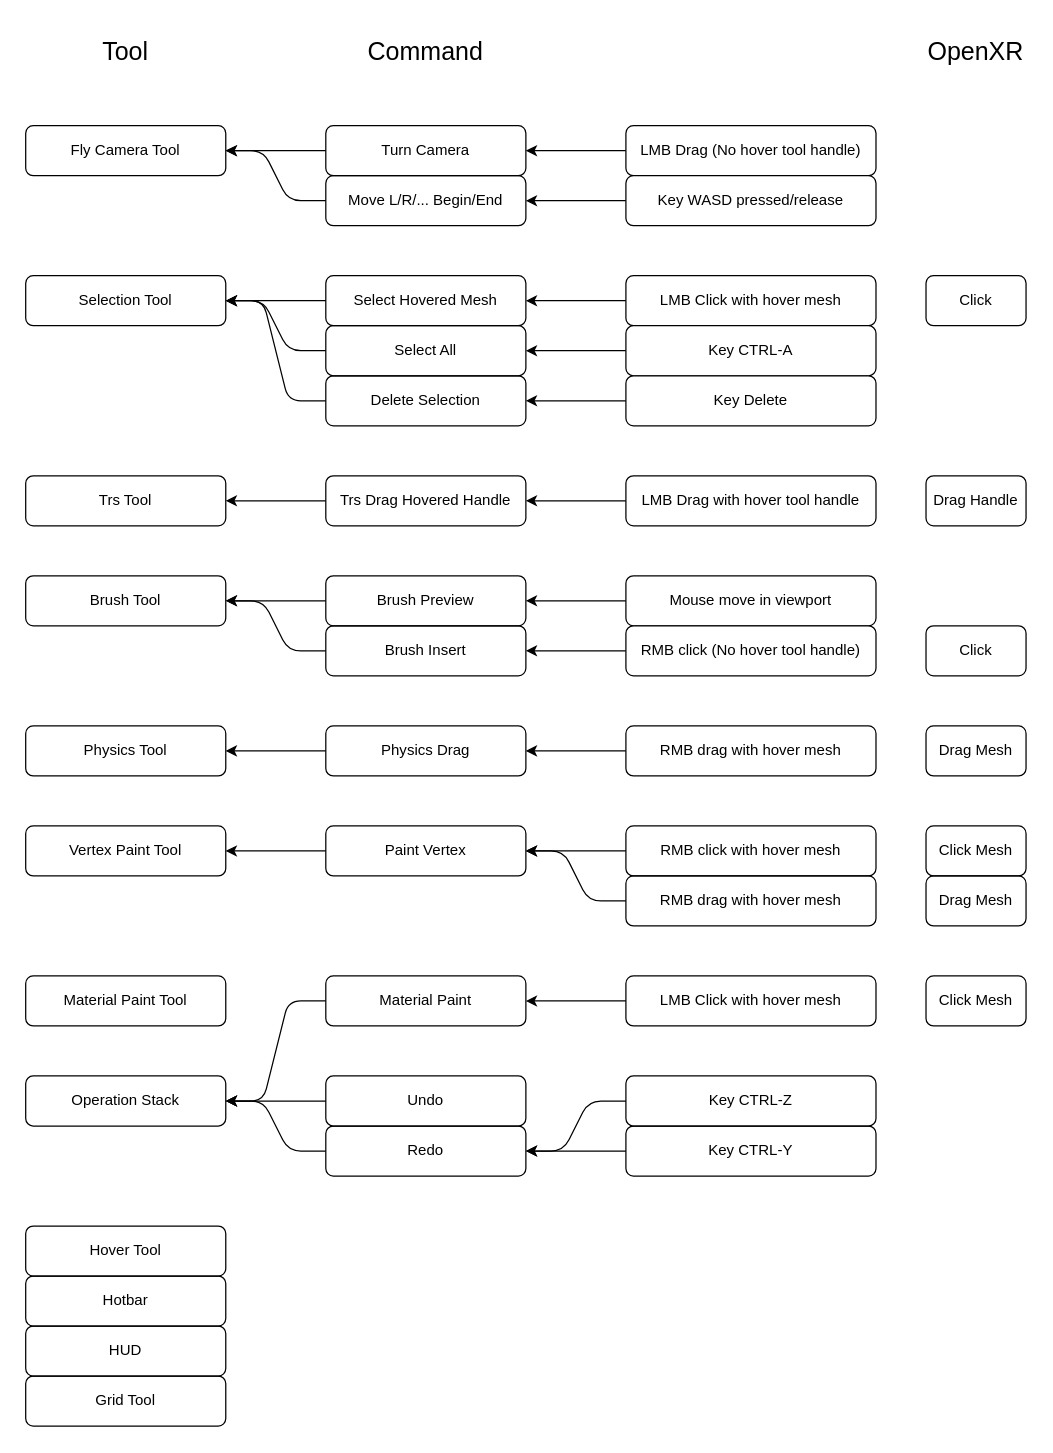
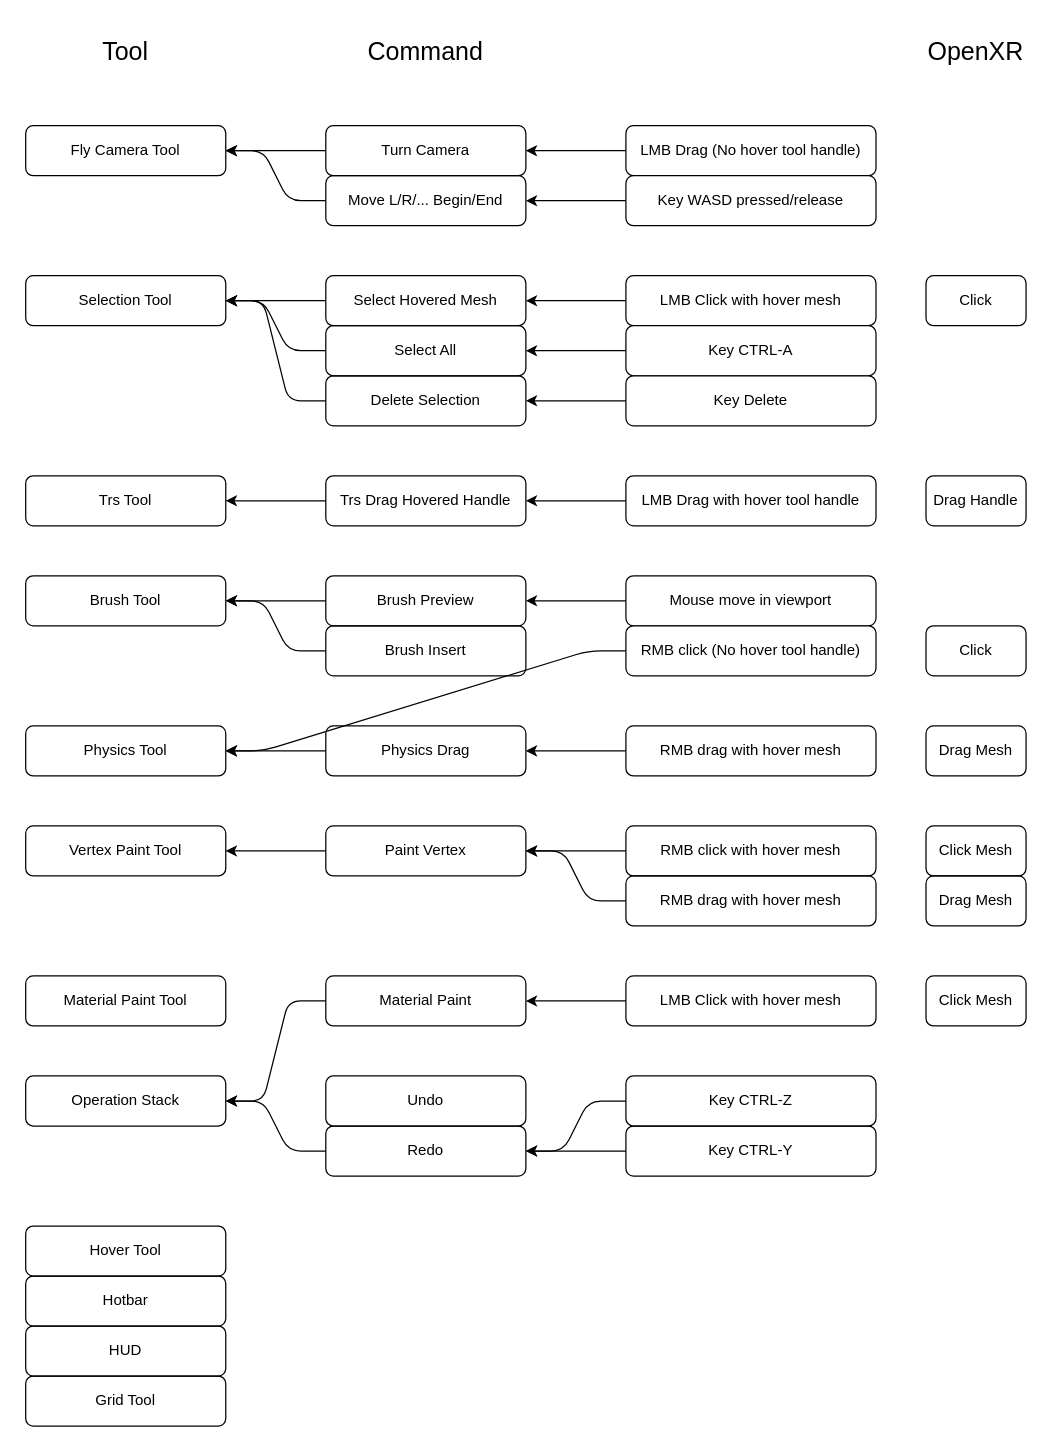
- <mxCell id="41" style="edgeStyle=entityRelationEdgeStyle;html=1;" parent="1" source="42" target="19" edge="1"><mxGeometry relative="1" as="geometry" /></mxCell>
+ <mxCell id="41" style="edgeStyle=entityRelationEdgeStyle;html=1;" parent="1" source="42" target="7" edge="1"><mxGeometry relative="1" as="geometry" /></mxCell>
- <mxCell id="60" style="edgeStyle=entityRelationEdgeStyle;html=1;" parent="1" source="61" target="59" edge="1"><mxGeometry relative="1" as="geometry" /></mxCell>
